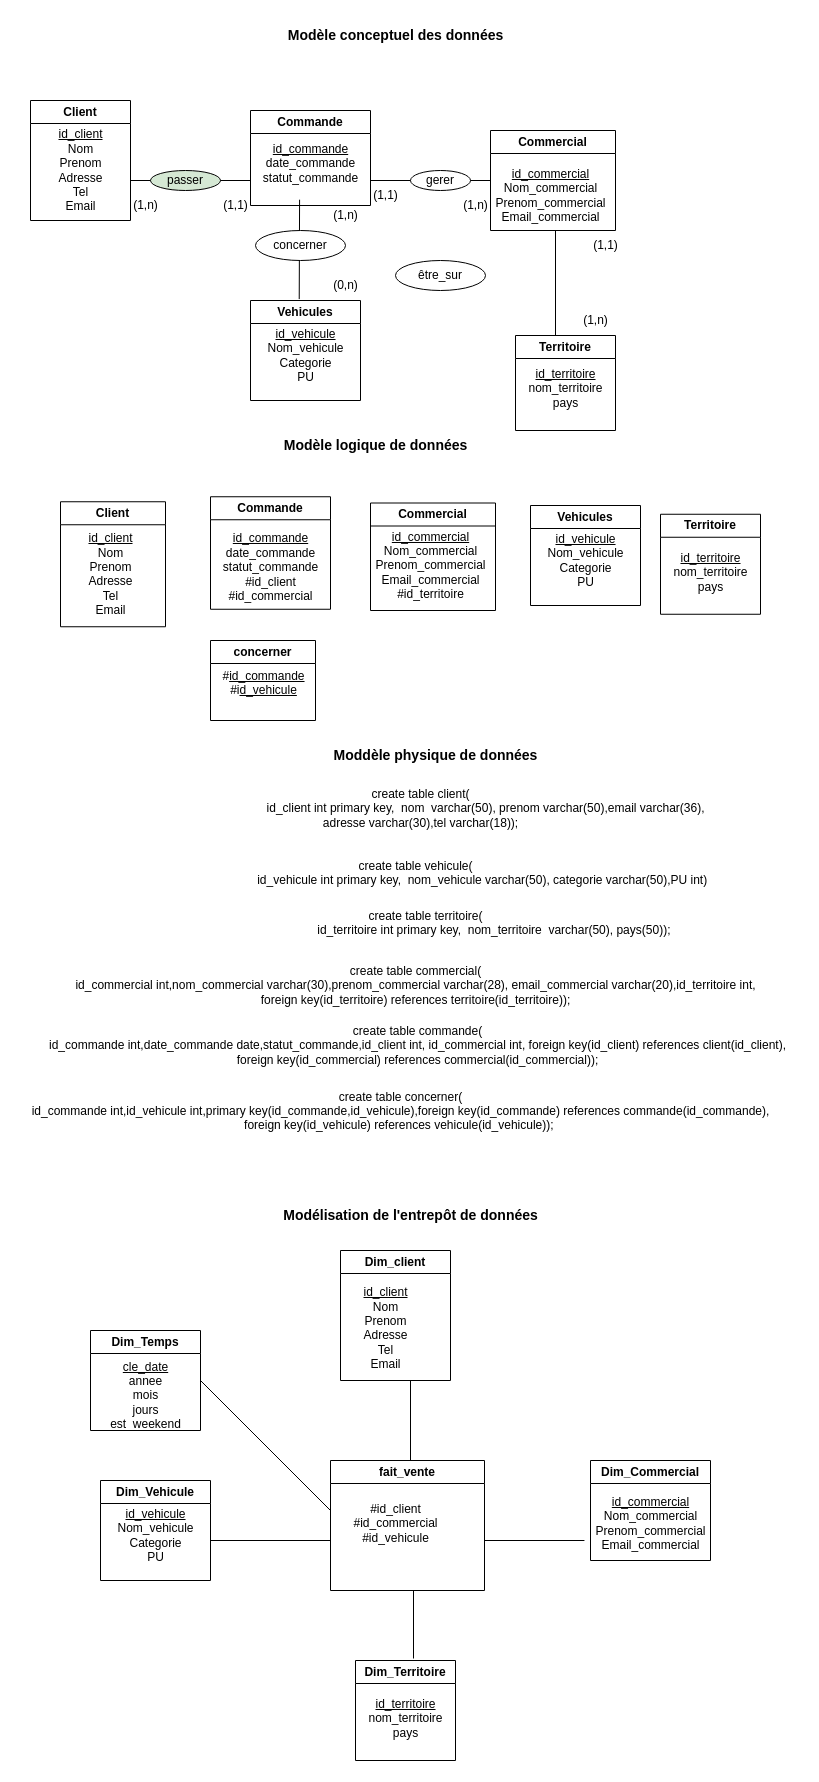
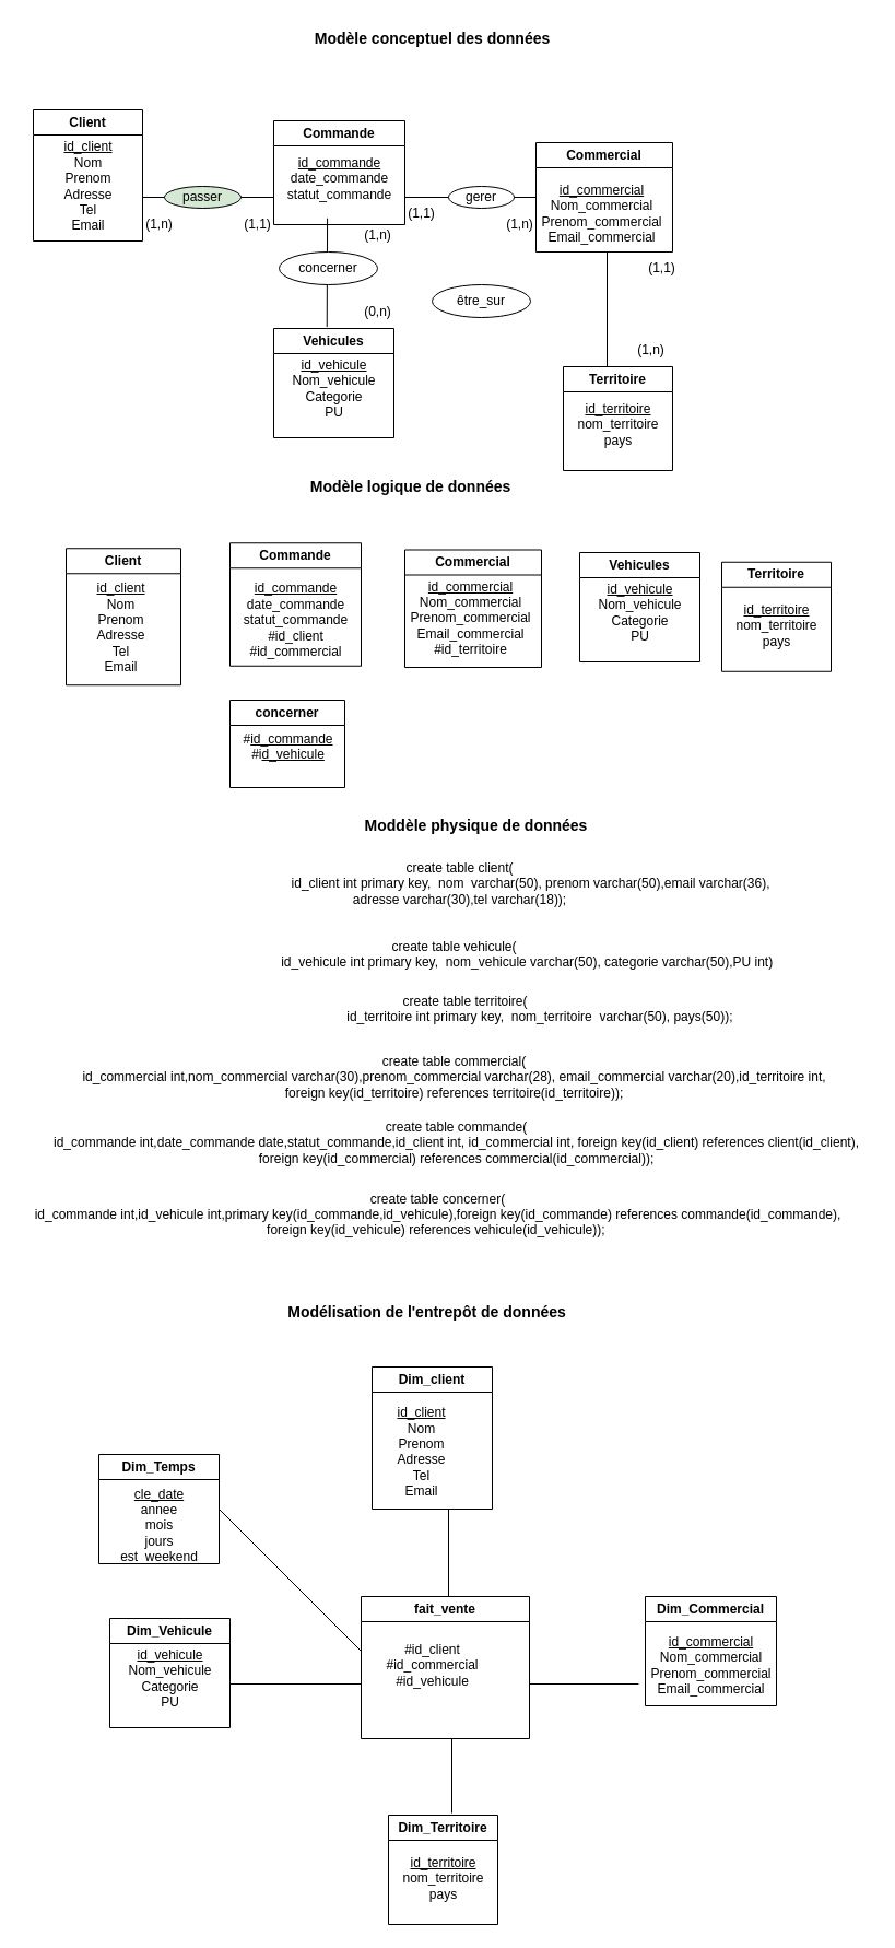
- <mxCell id="50" value="&lt;font style=&quot;font-size: 14px;&quot;&gt;&lt;b&gt;Modélisation de l'entrepôt de données&lt;/b&gt;&lt;/font&gt;" style="text;html=1;align=center;verticalAlign=middle;resizable=0;points=[];autosize=1;strokeColor=none;fillColor=none;" parent="1" vertex="1"><mxGeometry x="270" y="1200" width="280" height="30" as="geometry" /></mxCell>
+ <mxCell id="50" value="&lt;font style=&quot;font-size: 14px;&quot;&gt;&lt;b&gt;Modélisation de l'entrepôt de données&lt;/b&gt;&lt;/font&gt;" style="text;html=1;align=center;verticalAlign=middle;resizable=0;points=[];autosize=1;strokeColor=none;fillColor=none;" parent="1" vertex="1"><mxGeometry x="250" y="1185" width="280" height="30" as="geometry" /></mxCell>
